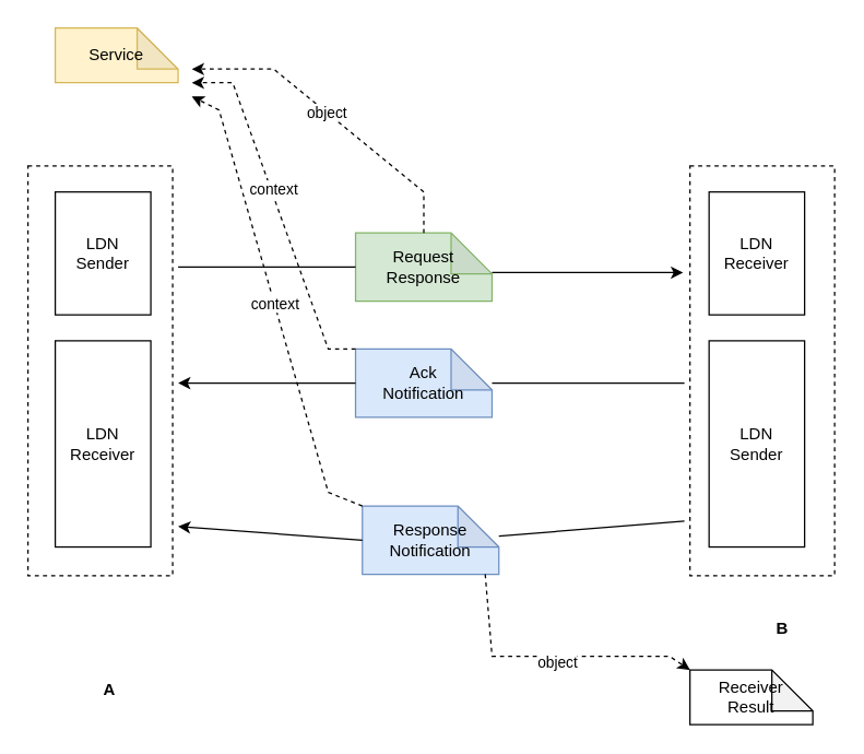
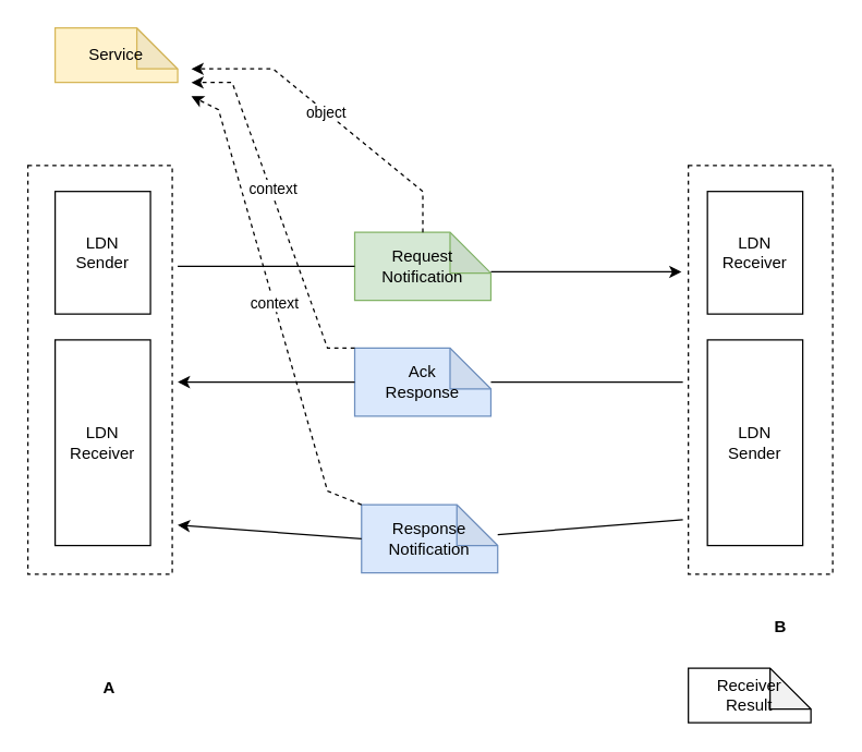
- <mxCell id="3" value="Request&lt;br&gt;Response" style="shape=note;whiteSpace=wrap;html=1;backgroundOutline=1;darkOpacity=0.05;fillColor=#d5e8d4;strokeColor=#82b366;" vertex="1" parent="1"><mxGeometry x="260" y="170" width="100" height="50" as="geometry" /></mxCell>
+ <mxCell id="3" value="Request&lt;br&gt;Notification" style="shape=note;whiteSpace=wrap;html=1;backgroundOutline=1;darkOpacity=0.05;fillColor=#d5e8d4;strokeColor=#82b366;" vertex="1" parent="1"><mxGeometry x="260" y="170" width="100" height="50" as="geometry" /></mxCell>
- <mxCell id="9" value="Ack&lt;br&gt;Notification" style="shape=note;whiteSpace=wrap;html=1;backgroundOutline=1;darkOpacity=0.05;fillColor=#dae8fc;strokeColor=#6c8ebf;" vertex="1" parent="1"><mxGeometry x="260" y="255" width="100" height="50" as="geometry" /></mxCell>
+ <mxCell id="9" value="Ack&lt;br&gt;Response" style="shape=note;whiteSpace=wrap;html=1;backgroundOutline=1;darkOpacity=0.05;fillColor=#dae8fc;strokeColor=#6c8ebf;" vertex="1" parent="1"><mxGeometry x="260" y="255" width="100" height="50" as="geometry" /></mxCell>
- <mxCell id="19" value="" style="endArrow=classic;html=1;rounded=0;dashed=1;exitX=0.9;exitY=1;exitDx=0;exitDy=0;exitPerimeter=0;entryX=0;entryY=0;entryDx=0;entryDy=0;entryPerimeter=0;" edge="1" parent="1" source="14" target="18"><mxGeometry width="50" height="50" relative="1" as="geometry"><mxPoint x="440" y="240" as="sourcePoint" /><mxPoint x="500" y="470" as="targetPoint" /><Array as="points"><mxPoint x="360" y="480" /><mxPoint x="490" y="480" /></Array></mxGeometry></mxCell>
- <mxCell id="20" value="object" style="edgeLabel;html=1;align=center;verticalAlign=middle;resizable=0;points=[];" connectable="0" vertex="1" parent="19"><mxGeometry x="0.035" y="-4" relative="1" as="geometry"><mxPoint as="offset" /></mxGeometry></mxCell>
